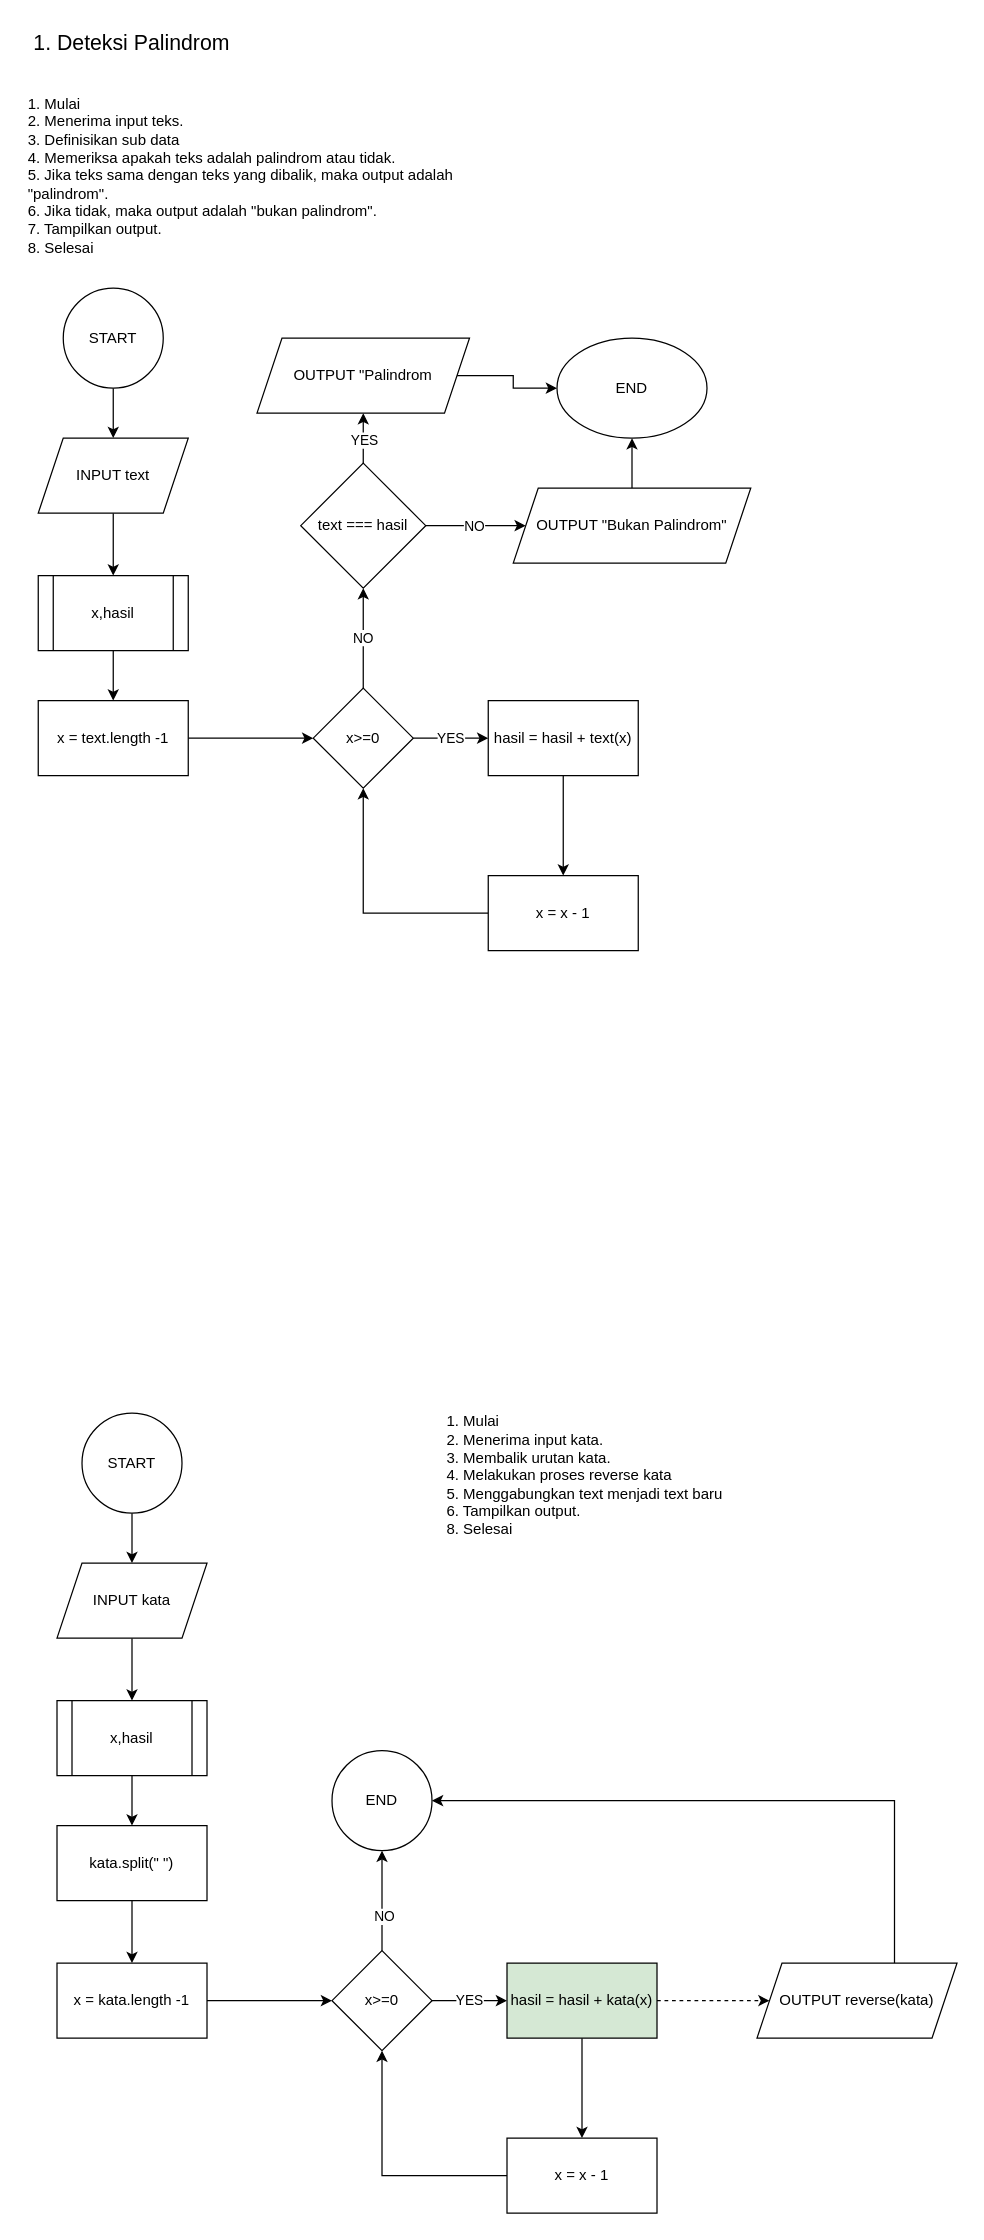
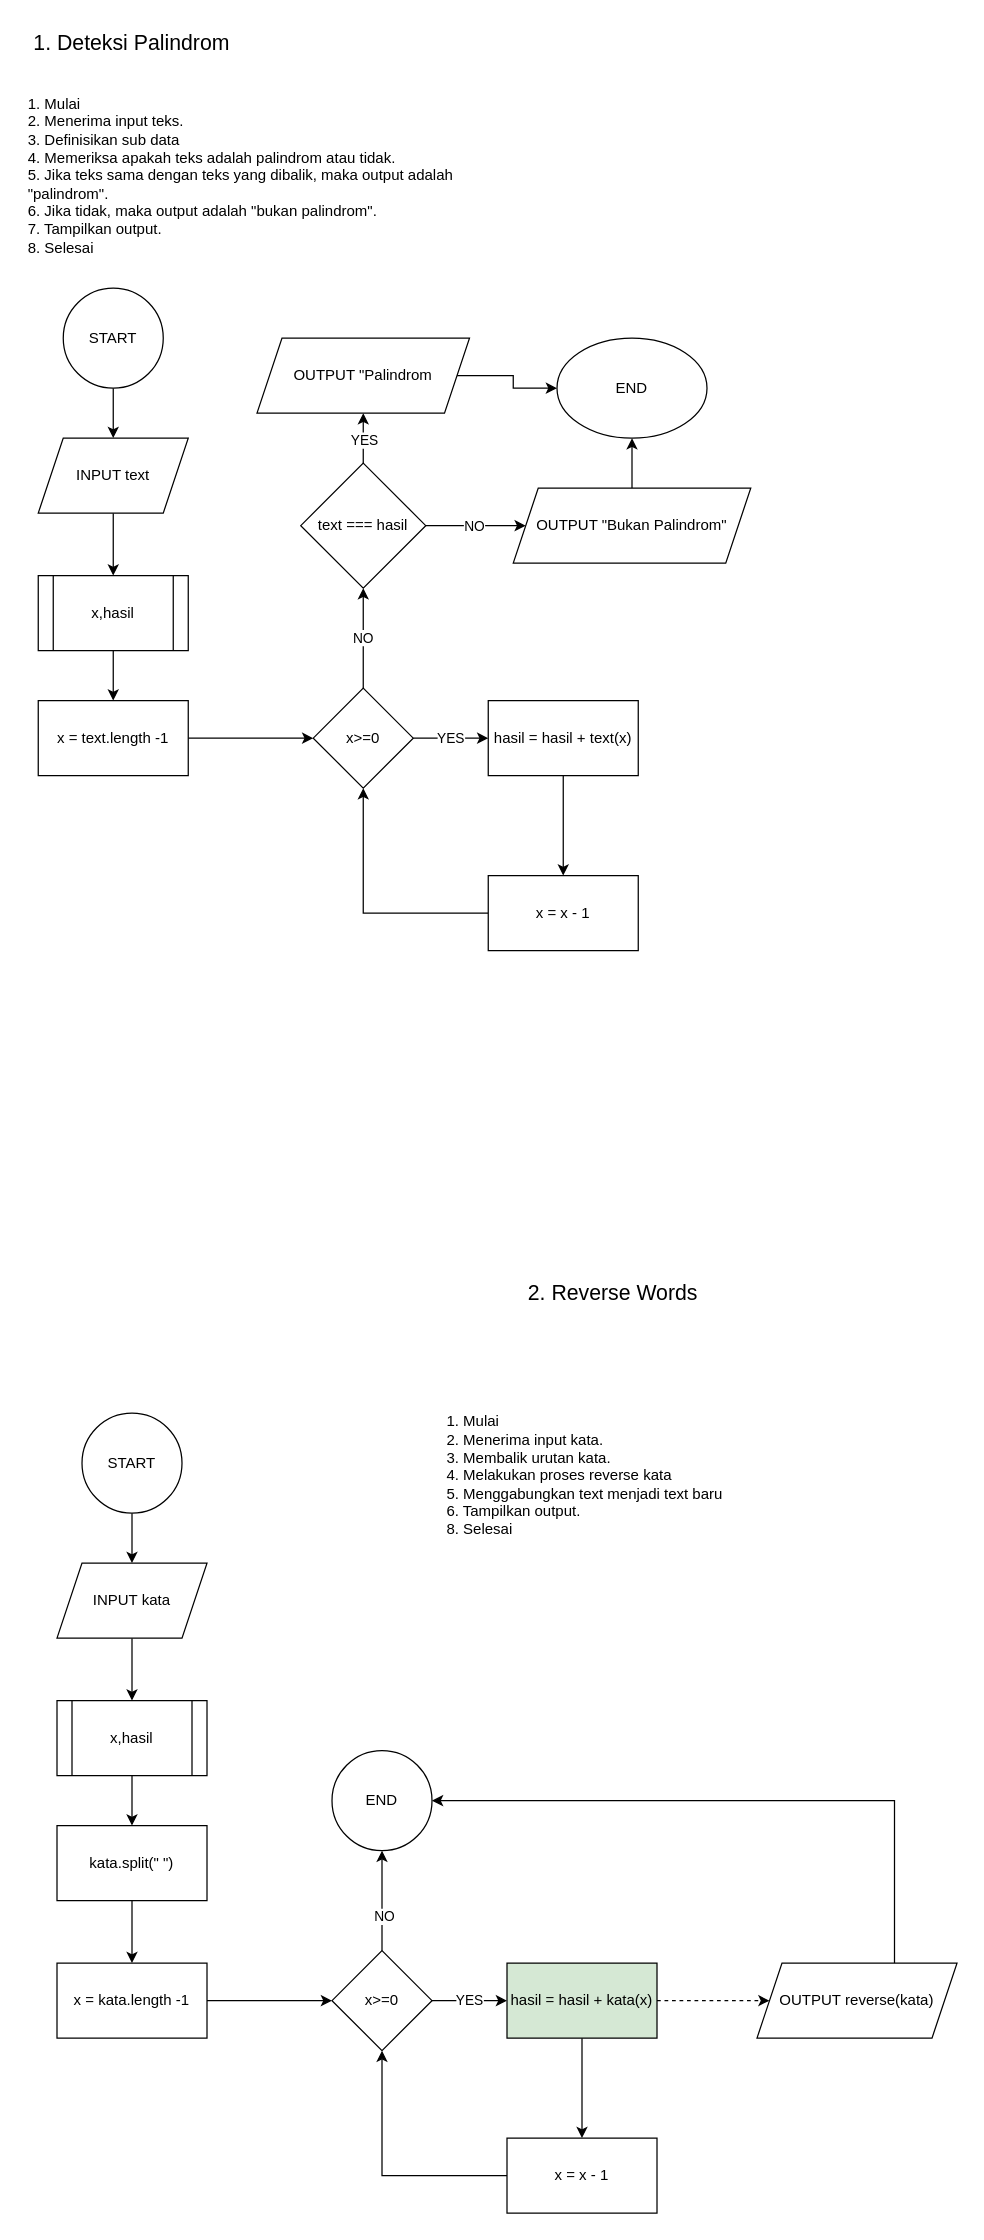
+ <mxCell id="51" value="2.&amp;nbsp;Reverse Words" style="text;html=1;strokeColor=none;fillColor=none;align=center;verticalAlign=middle;whiteSpace=wrap;rounded=0;fontSize=17;" vertex="1" parent="1"><mxGeometry x="405" y="1020" width="170" height="30" as="geometry" /></mxCell>
